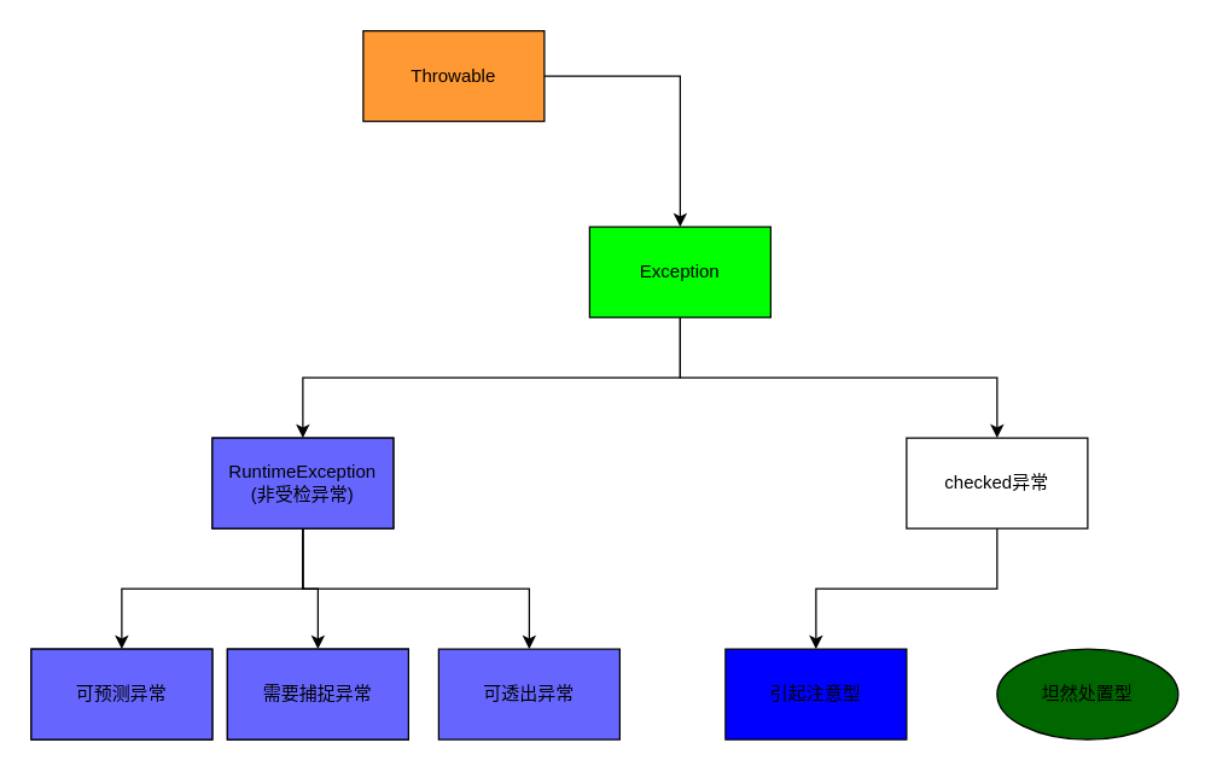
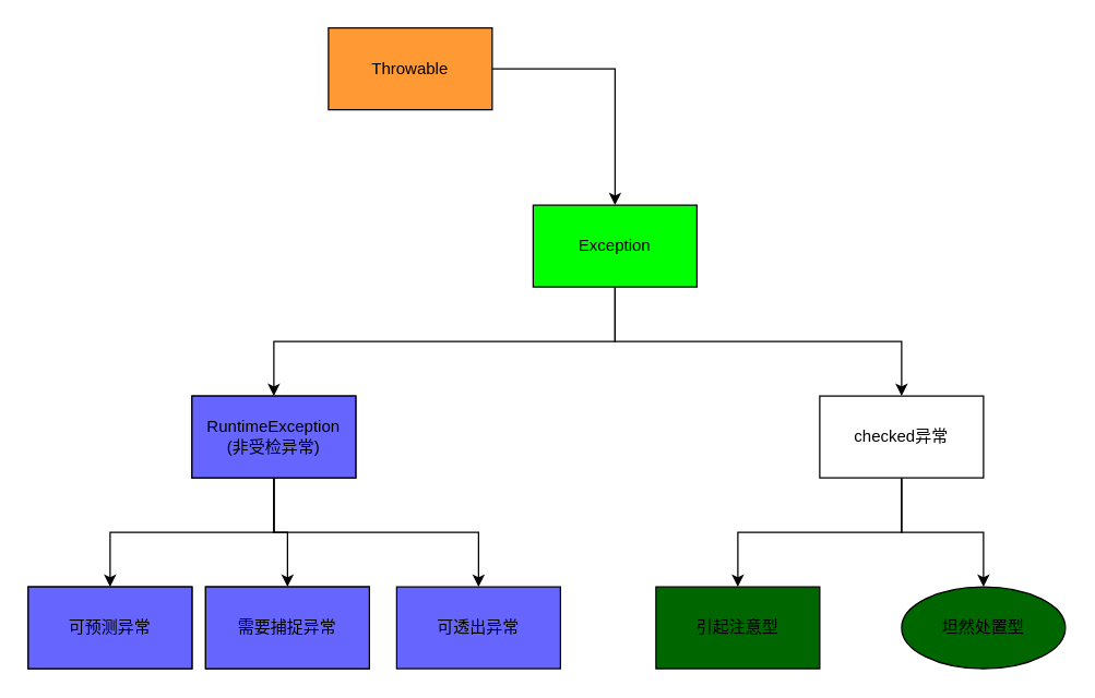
+ <mxCell id="12" value="" style="edgeStyle=orthogonalEdgeStyle;rounded=0;orthogonalLoop=1;jettySize=auto;html=1;" edge="1" parent="1" source="13" target="18"><mxGeometry relative="1" as="geometry" /></mxCell>
- <mxCell id="17" value="引起注意型" style="rounded=0;whiteSpace=wrap;html=1;fillColor=#0000ff;" vertex="1" parent="1"><mxGeometry x="480" y="430" width="120" height="60" as="geometry" /></mxCell>
+ <mxCell id="17" value="引起注意型" style="rounded=0;whiteSpace=wrap;html=1;fillColor=#006600;" vertex="1" parent="1"><mxGeometry x="480" y="430" width="120" height="60" as="geometry" /></mxCell>
